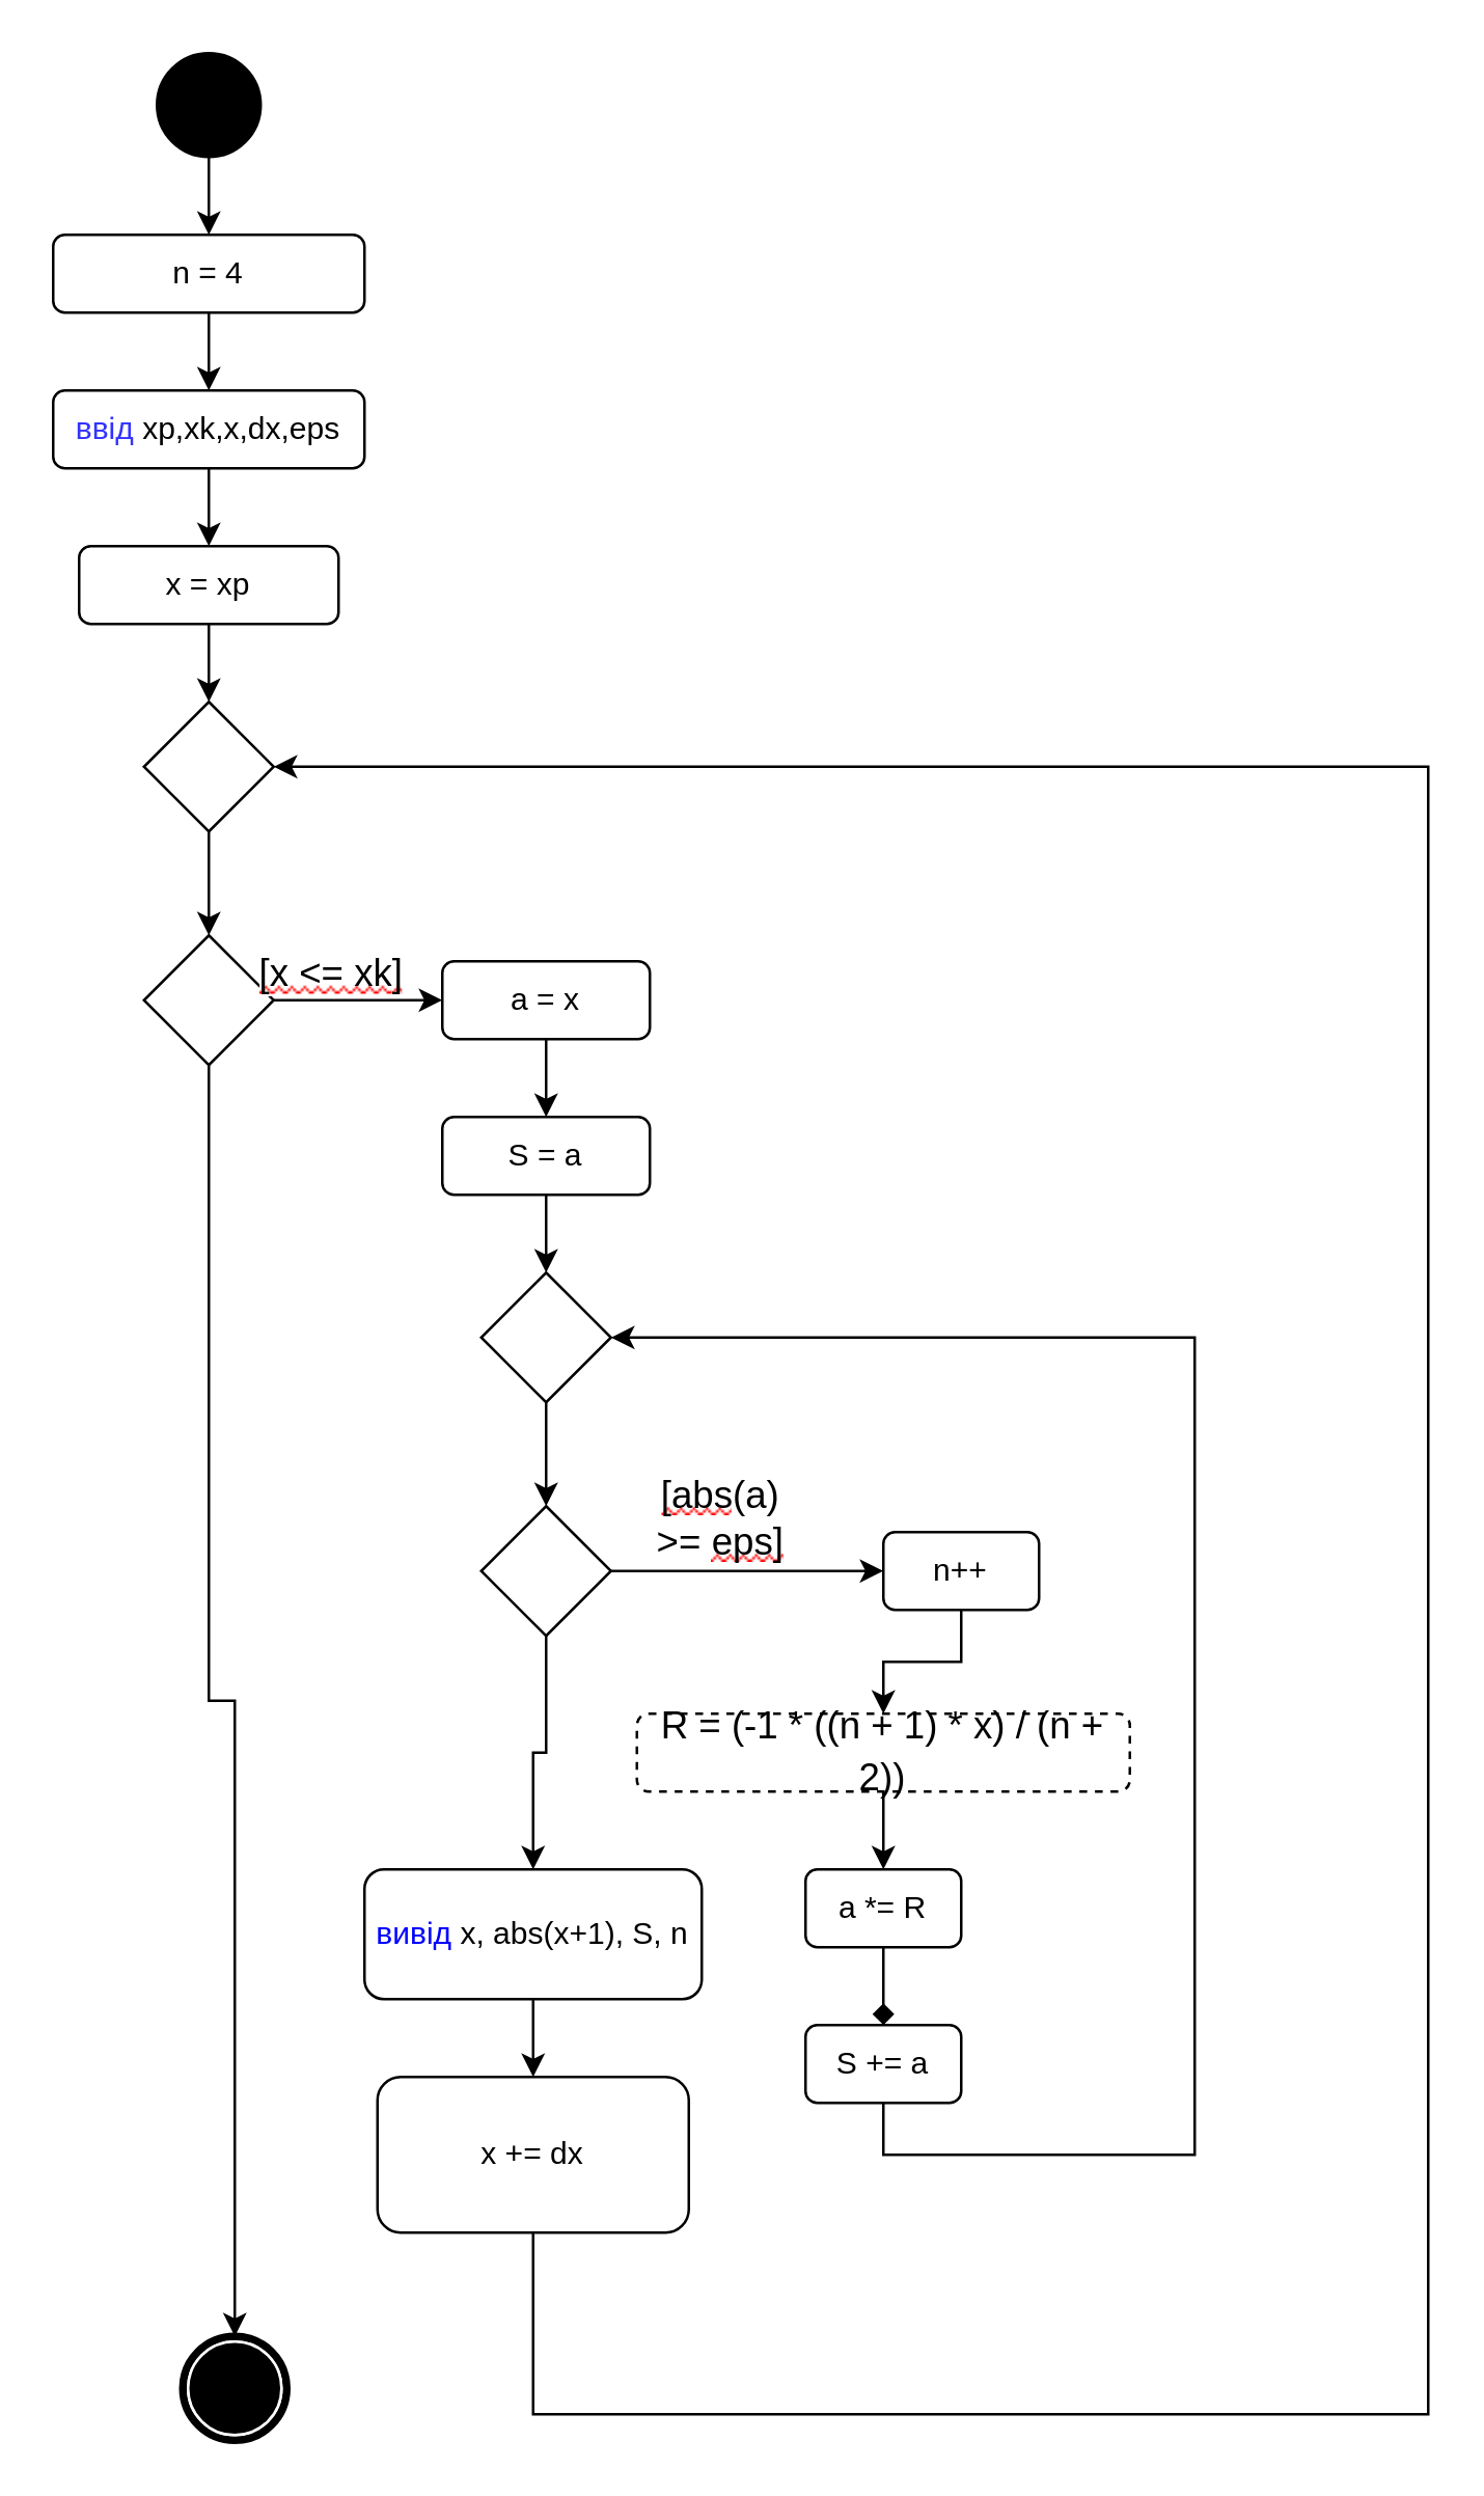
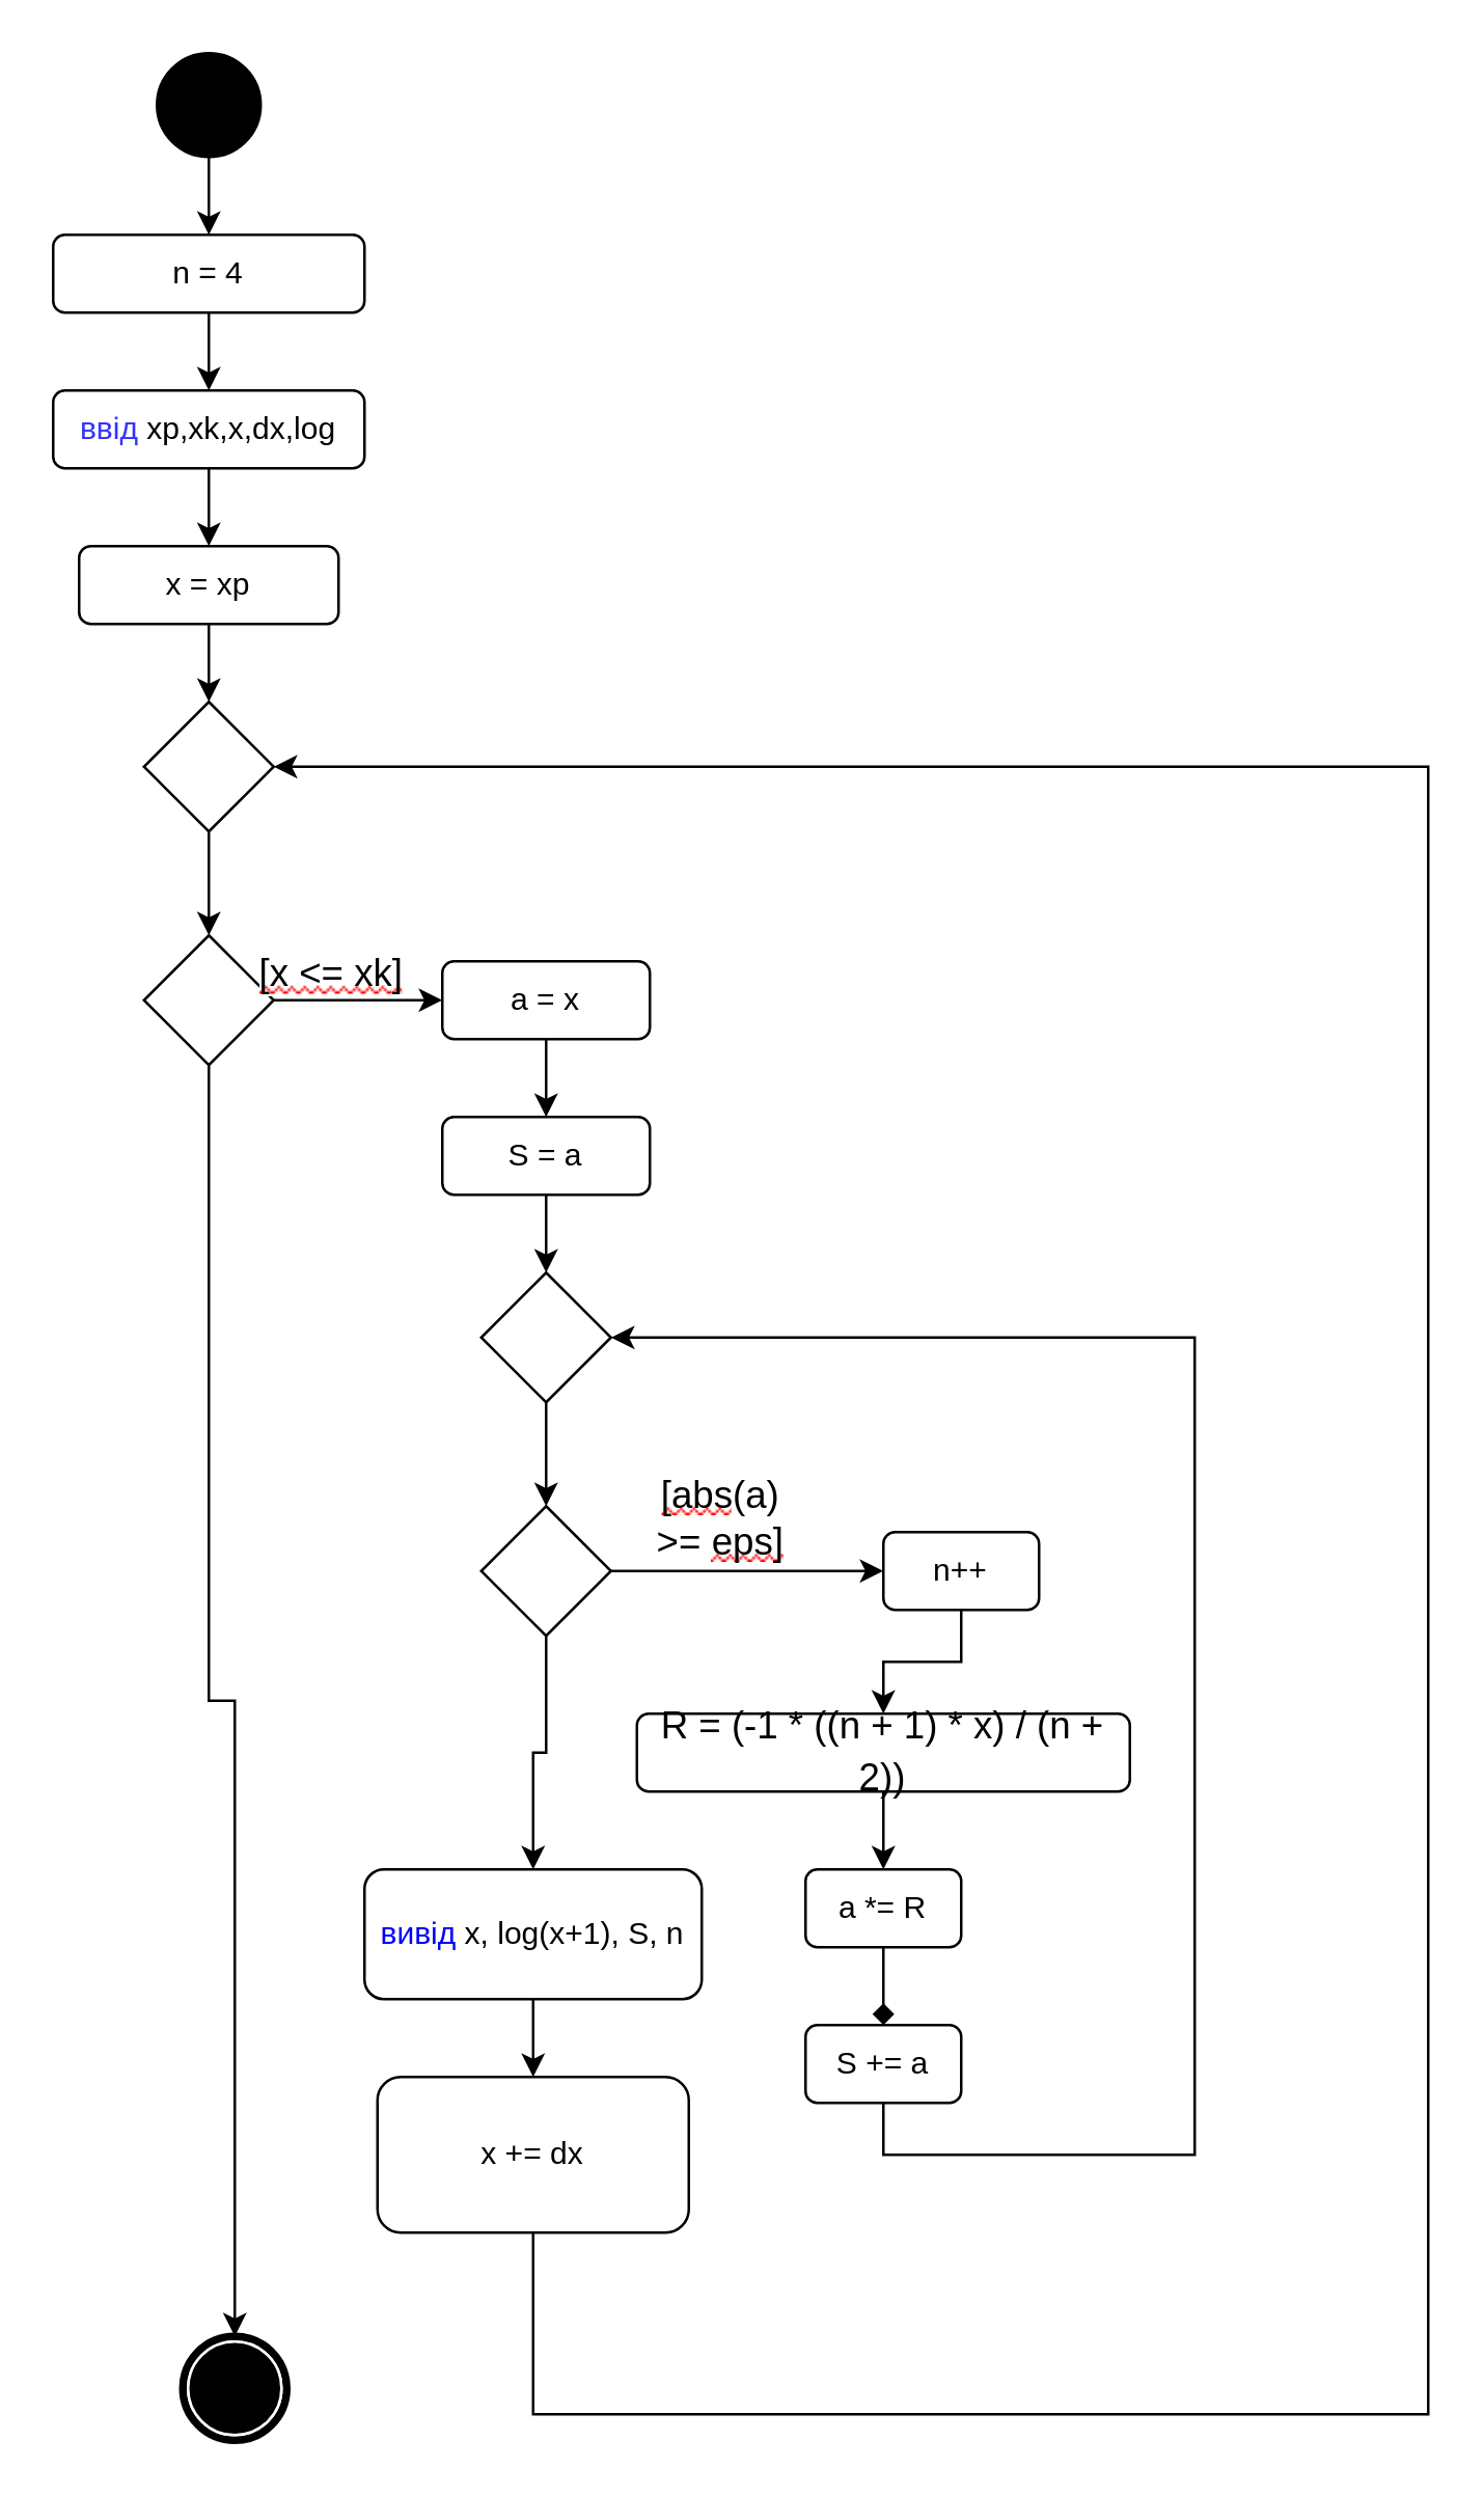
- <mxCell id="8" value="&lt;font color=&quot;#3333ff&quot;&gt;ввід &lt;/font&gt;&lt;font color=&quot;#000000&quot;&gt;xp,xk,x,dx,eps&lt;/font&gt;" style="rounded=1;whiteSpace=wrap;html=1;" vertex="1" parent="1"><mxGeometry x="20" y="150" width="120" height="30" as="geometry" /></mxCell>
+ <mxCell id="8" value="&lt;font color=&quot;#3333ff&quot;&gt;ввід &lt;/font&gt;&lt;font color=&quot;#000000&quot;&gt;xp,xk,x,dx,log&lt;/font&gt;" style="rounded=1;whiteSpace=wrap;html=1;" vertex="1" parent="1"><mxGeometry x="20" y="150" width="120" height="30" as="geometry" /></mxCell>
- <mxCell id="28" value="&lt;span lang=&quot;UK-UA&quot; class=&quot;TextRun  BCX0 SCXW49007116&quot; style=&quot;animation: 0s ease 0s 1 normal none running none ; appearance: none ; backface-visibility: visible ; background: none 0% 0% / auto repeat scroll padding-box border-box rgba(0 , 0 , 0 , 0) ; border-color: rgb(0 , 0 , 0) ; border-collapse: separate ; border-width: 0px ; border-style: none ; border-spacing: 0px ; border-radius: 0px ; box-shadow: none ; box-sizing: content-box ; caption-side: top ; clear: none ; clip: auto ; color: rgb(0 , 0 , 0) ; content: normal ; cursor: text ; direction: ltr ; display: inline ; empty-cells: show ; float: none ; font-family: &amp;#34;wordvisi_msfontservice&amp;#34; , &amp;#34;calibri&amp;#34; , &amp;#34;calibri_embeddedfont&amp;#34; , &amp;#34;calibri_msfontservice&amp;#34; , sans-serif ; font-size: 14.667px ; height: auto ; line-height: 19.425px ; list-style: outside none disc ; margin: 0px ; max-height: none ; max-width: none ; min-height: 0px ; min-width: 0px ; opacity: 1 ; outline: rgb(0 , 0 , 0) none 0px ; overflow: visible ; overflow-wrap: break-word ; padding: 0px ; perspective: none ; perspective-origin: 0px 0px ; position: static ; resize: none ; speak: normal ; table-layout: auto ; text-align: left ; text-overflow: clip ; text-shadow: none ; transform: none ; transform-origin: 0px 0px ; transform-style: flat ; transition: all 0s ease 0s ; unicode-bidi: normal ; vertical-align: baseline ; visibility: visible ; width: auto ; word-break: normal ; z-index: auto ; zoom: 1&quot;&gt;&lt;span class=&quot;NormalTextRun  BCX0 SCXW49007116&quot;&gt;R = (-1 * ((n + 1) * x) / (n + 2))&lt;/span&gt;&lt;/span&gt;" style="rounded=1;whiteSpace=wrap;html=1;dashed=1;" vertex="1" parent="1"><mxGeometry x="245" y="660" width="190" height="30" as="geometry" /></mxCell>
+ <mxCell id="28" value="&lt;span lang=&quot;UK-UA&quot; class=&quot;TextRun  BCX0 SCXW49007116&quot; style=&quot;animation: 0s ease 0s 1 normal none running none ; appearance: none ; backface-visibility: visible ; background: none 0% 0% / auto repeat scroll padding-box border-box rgba(0 , 0 , 0 , 0) ; border-color: rgb(0 , 0 , 0) ; border-collapse: separate ; border-width: 0px ; border-style: none ; border-spacing: 0px ; border-radius: 0px ; box-shadow: none ; box-sizing: content-box ; caption-side: top ; clear: none ; clip: auto ; color: rgb(0 , 0 , 0) ; content: normal ; cursor: text ; direction: ltr ; display: inline ; empty-cells: show ; float: none ; font-family: &amp;#34;wordvisi_msfontservice&amp;#34; , &amp;#34;calibri&amp;#34; , &amp;#34;calibri_embeddedfont&amp;#34; , &amp;#34;calibri_msfontservice&amp;#34; , sans-serif ; font-size: 14.667px ; height: auto ; line-height: 19.425px ; list-style: outside none disc ; margin: 0px ; max-height: none ; max-width: none ; min-height: 0px ; min-width: 0px ; opacity: 1 ; outline: rgb(0 , 0 , 0) none 0px ; overflow: visible ; overflow-wrap: break-word ; padding: 0px ; perspective: none ; perspective-origin: 0px 0px ; position: static ; resize: none ; speak: normal ; table-layout: auto ; text-align: left ; text-overflow: clip ; text-shadow: none ; transform: none ; transform-origin: 0px 0px ; transform-style: flat ; transition: all 0s ease 0s ; unicode-bidi: normal ; vertical-align: baseline ; visibility: visible ; width: auto ; word-break: normal ; z-index: auto ; zoom: 1&quot;&gt;&lt;span class=&quot;NormalTextRun  BCX0 SCXW49007116&quot;&gt;R = (-1 * ((n + 1) * x) / (n + 2))&lt;/span&gt;&lt;/span&gt;" style="rounded=1;whiteSpace=wrap;html=1;" vertex="1" parent="1"><mxGeometry x="245" y="660" width="190" height="30" as="geometry" /></mxCell>
- <mxCell id="36" value="&lt;font color=&quot;#0000ff&quot;&gt;вивід&lt;/font&gt; x, abs(x+1), S, n" style="rounded=1;whiteSpace=wrap;html=1;" vertex="1" parent="1"><mxGeometry x="140" y="720" width="130" height="50" as="geometry" /></mxCell>
+ <mxCell id="36" value="&lt;font color=&quot;#0000ff&quot;&gt;вивід&lt;/font&gt; x, log(x+1), S, n" style="rounded=1;whiteSpace=wrap;html=1;" vertex="1" parent="1"><mxGeometry x="140" y="720" width="130" height="50" as="geometry" /></mxCell>
